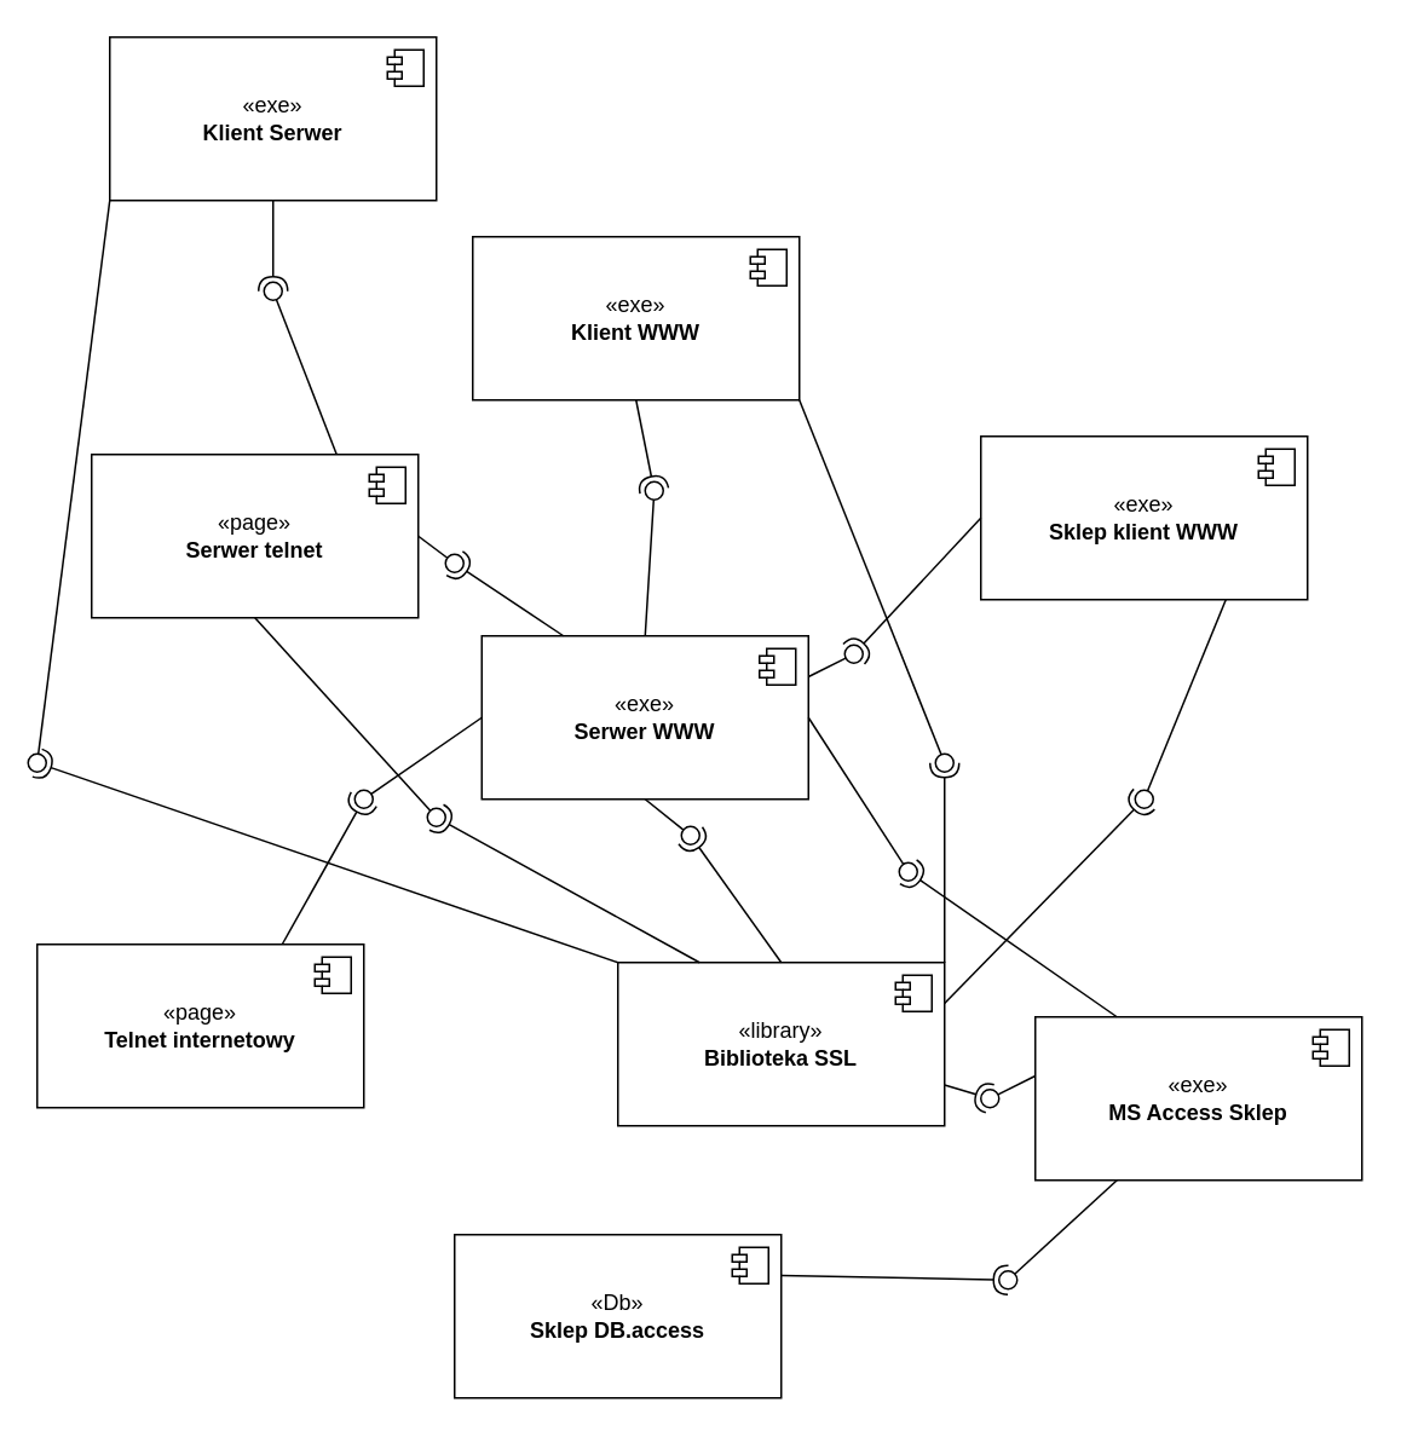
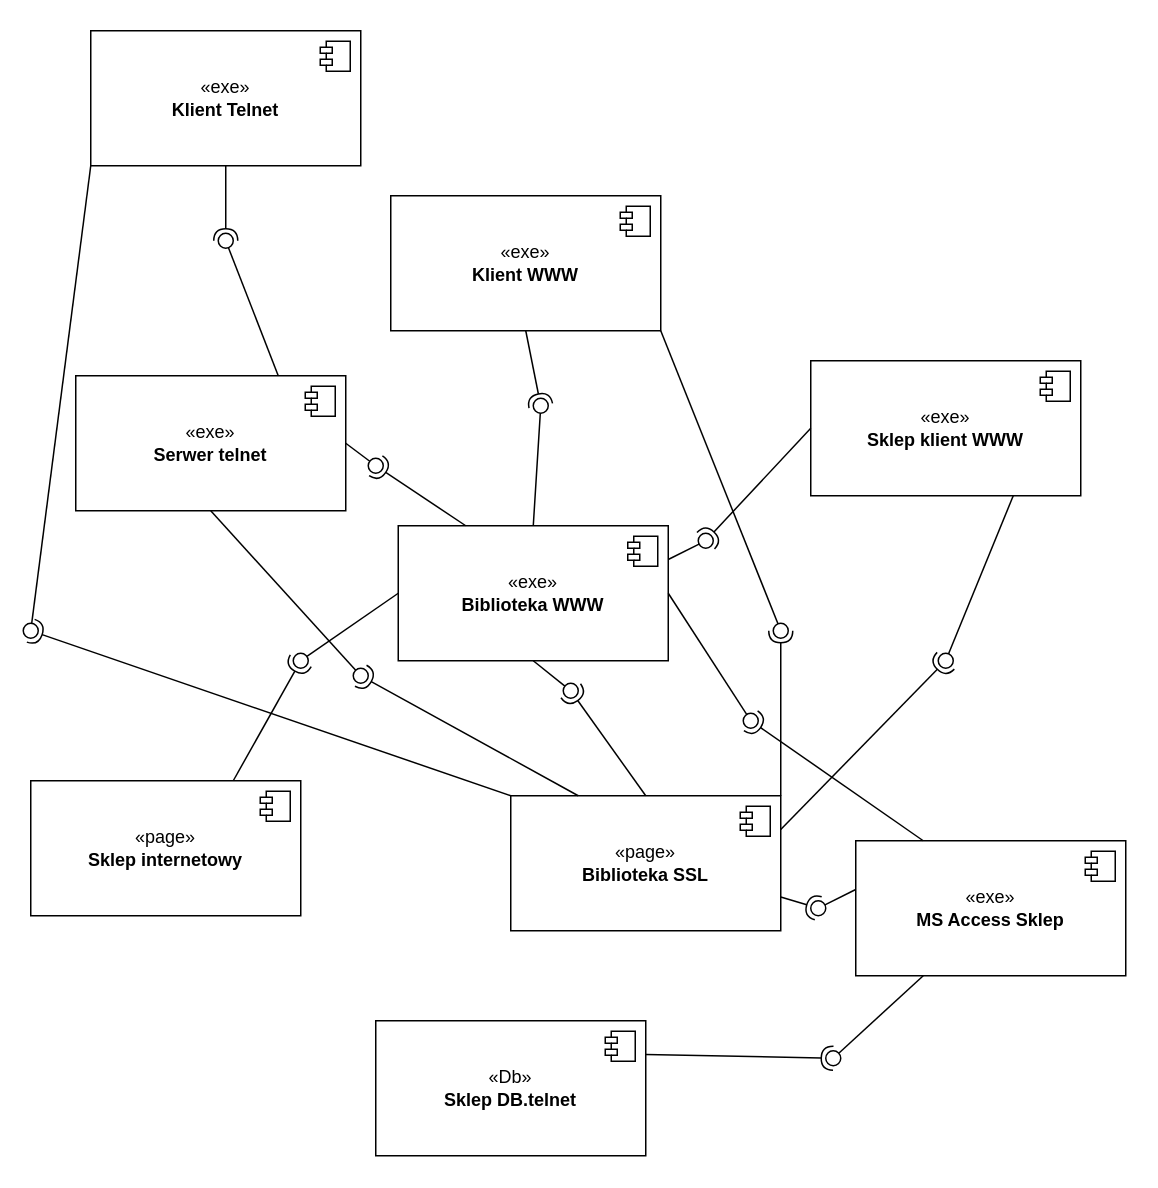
- <mxCell id="16" value="«exe»&lt;br&gt;&lt;b&gt;Klient Serwer&lt;/b&gt;" style="html=1;dropTarget=0;whiteSpace=wrap;" parent="1" vertex="1"><mxGeometry x="60" y="20" width="180" height="90" as="geometry" /></mxCell>
+ <mxCell id="16" value="«exe»&lt;br&gt;&lt;b&gt;Klient Telnet&lt;/b&gt;" style="html=1;dropTarget=0;whiteSpace=wrap;" parent="1" vertex="1"><mxGeometry x="60" y="20" width="180" height="90" as="geometry" /></mxCell>
- <mxCell id="14" value="«page»&lt;br&gt;&lt;b&gt;Serwer telnet&lt;/b&gt;" style="html=1;dropTarget=0;whiteSpace=wrap;" parent="1" vertex="1"><mxGeometry x="50" y="250" width="180" height="90" as="geometry" /></mxCell>
+ <mxCell id="14" value="«exe»&lt;br&gt;&lt;b&gt;Serwer telnet&lt;/b&gt;" style="html=1;dropTarget=0;whiteSpace=wrap;" parent="1" vertex="1"><mxGeometry x="50" y="250" width="180" height="90" as="geometry" /></mxCell>
- <mxCell id="2" value="«exe»&lt;br&gt;&lt;b&gt;Serwer WWW&lt;/b&gt;" style="html=1;dropTarget=0;whiteSpace=wrap;" parent="1" vertex="1"><mxGeometry x="265" y="350" width="180" height="90" as="geometry" /></mxCell>
+ <mxCell id="2" value="«exe»&lt;br&gt;&lt;b&gt;Biblioteka WWW&lt;/b&gt;" style="html=1;dropTarget=0;whiteSpace=wrap;" parent="1" vertex="1"><mxGeometry x="265" y="350" width="180" height="90" as="geometry" /></mxCell>
- <mxCell id="4" value="«page»&lt;br&gt;&lt;b&gt;Telnet internetowy&lt;/b&gt;" style="html=1;dropTarget=0;whiteSpace=wrap;" parent="1" vertex="1"><mxGeometry x="20" y="520" width="180" height="90" as="geometry" /></mxCell>
+ <mxCell id="4" value="«page»&lt;br&gt;&lt;b&gt;Sklep internetowy&lt;/b&gt;" style="html=1;dropTarget=0;whiteSpace=wrap;" parent="1" vertex="1"><mxGeometry x="20" y="520" width="180" height="90" as="geometry" /></mxCell>
- <mxCell id="18" value="«library»&lt;br&gt;&lt;b&gt;Biblioteka SSL&lt;/b&gt;" style="html=1;dropTarget=0;whiteSpace=wrap;" parent="1" vertex="1"><mxGeometry x="340" y="530" width="180" height="90" as="geometry" /></mxCell>
+ <mxCell id="18" value="«page»&lt;br&gt;&lt;b&gt;Biblioteka SSL&lt;/b&gt;" style="html=1;dropTarget=0;whiteSpace=wrap;" parent="1" vertex="1"><mxGeometry x="340" y="530" width="180" height="90" as="geometry" /></mxCell>
- <mxCell id="10" value="«Db»&lt;br&gt;&lt;b&gt;Sklep DB.access&lt;/b&gt;" style="html=1;dropTarget=0;whiteSpace=wrap;" parent="1" vertex="1"><mxGeometry x="250" y="680" width="180" height="90" as="geometry" /></mxCell>
+ <mxCell id="10" value="«Db»&lt;br&gt;&lt;b&gt;Sklep DB.telnet&lt;/b&gt;" style="html=1;dropTarget=0;whiteSpace=wrap;" parent="1" vertex="1"><mxGeometry x="250" y="680" width="180" height="90" as="geometry" /></mxCell>
